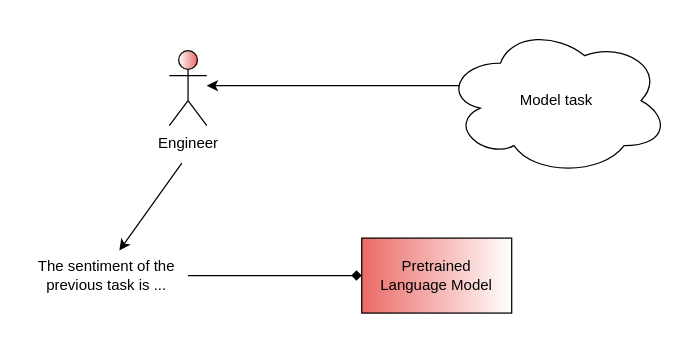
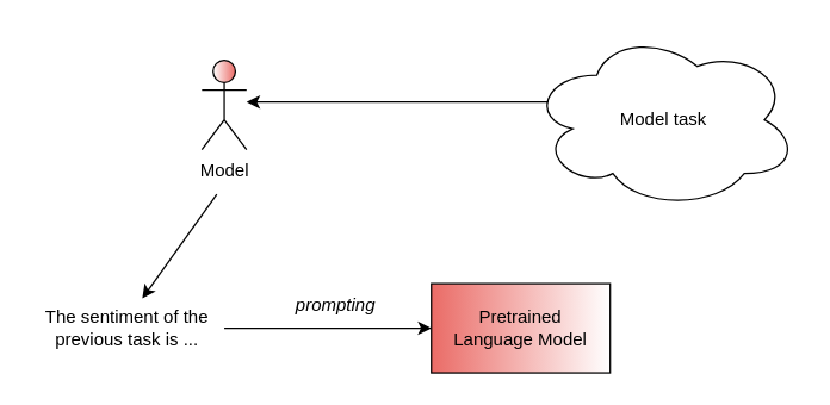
- <mxCell id="4" value="Engineer" style="shape=umlActor;verticalLabelPosition=bottom;verticalAlign=top;html=1;outlineConnect=0;fillColor=#EA6B66;gradientColor=#ffffff;gradientDirection=west;" vertex="1" parent="1"><mxGeometry x="135" y="40" width="30" height="60" as="geometry" /></mxCell>
+ <mxCell id="4" value="Model" style="shape=umlActor;verticalLabelPosition=bottom;verticalAlign=top;html=1;outlineConnect=0;fillColor=#EA6B66;gradientColor=#ffffff;gradientDirection=west;" vertex="1" parent="1"><mxGeometry x="135" y="40" width="30" height="60" as="geometry" /></mxCell>
+ <mxCell id="9" value="&lt;i&gt;prompting&lt;/i&gt;" style="text;html=1;strokeColor=none;fillColor=none;align=center;verticalAlign=middle;whiteSpace=wrap;rounded=0;" vertex="1" parent="1"><mxGeometry x="195" y="190" width="60" height="30" as="geometry" /></mxCell>
- <mxCell id="8" value="" style="endArrow=diamond;html=1;rounded=0;exitX=1;exitY=0.5;exitDx=0;exitDy=0;entryX=0;entryY=0.5;entryDx=0;entryDy=0;" edge="1" parent="1" source="6" target="2"><mxGeometry width="50" height="50" relative="1" as="geometry"><mxPoint x="295" y="180" as="sourcePoint" /><mxPoint x="345" y="130" as="targetPoint" /></mxGeometry></mxCell>
+ <mxCell id="8" value="" style="endArrow=classic;html=1;rounded=0;exitX=1;exitY=0.5;exitDx=0;exitDy=0;entryX=0;entryY=0.5;entryDx=0;entryDy=0;" edge="1" parent="1" source="6" target="2"><mxGeometry width="50" height="50" relative="1" as="geometry"><mxPoint x="295" y="180" as="sourcePoint" /><mxPoint x="345" y="130" as="targetPoint" /></mxGeometry></mxCell>
